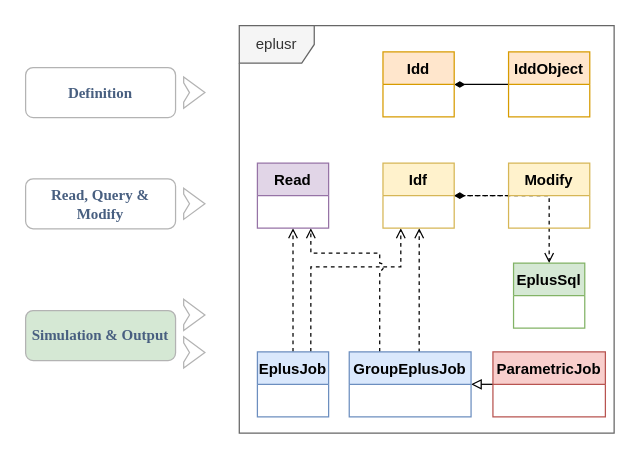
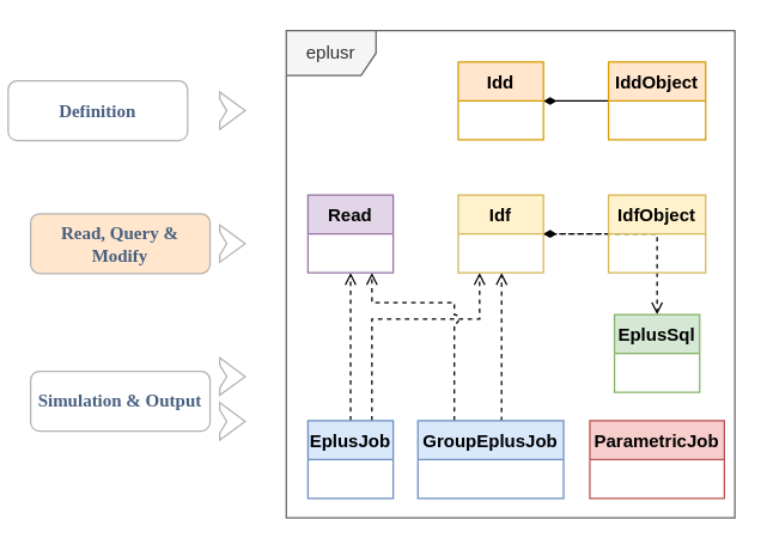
- <mxCell id="12" value="&lt;font face=&quot;Verdana&quot; color=&quot;#485f80&quot;&gt;&lt;b&gt;Definition&lt;/b&gt;&lt;/font&gt;" style="rounded=1;whiteSpace=wrap;html=1;fontFamily=Helvetica;fontSize=12;fontColor=#000000;align=center;strokeColor=#B3B3B3;fillColor=#FFFFFF;" parent="5" vertex="1"><mxGeometry x="20" y="53.5" width="120" height="40" as="geometry" /></mxCell>
+ <mxCell id="12" value="&lt;font face=&quot;Verdana&quot; color=&quot;#485f80&quot;&gt;&lt;b&gt;Definition&lt;/b&gt;&lt;/font&gt;" style="rounded=1;whiteSpace=wrap;html=1;fontFamily=Helvetica;fontSize=12;fontColor=#000000;align=center;strokeColor=#B3B3B3;fillColor=#FFFFFF;" parent="5" vertex="1"><mxGeometry x="5" y="53.5" width="120" height="40" as="geometry" /></mxCell>
- <mxCell id="26" value="Modify" style="swimlane;fontStyle=1;align=center;verticalAlign=top;childLayout=stackLayout;horizontal=1;startSize=26;horizontalStack=0;resizeParent=1;resizeParentMax=0;resizeLast=0;collapsible=1;marginBottom=0;fillColor=#fff2cc;strokeColor=#d6b656;" parent="5" vertex="1"><mxGeometry x="406.5" y="130" width="65" height="52" as="geometry" /></mxCell>
+ <mxCell id="26" value="IdfObject" style="swimlane;fontStyle=1;align=center;verticalAlign=top;childLayout=stackLayout;horizontal=1;startSize=26;horizontalStack=0;resizeParent=1;resizeParentMax=0;resizeLast=0;collapsible=1;marginBottom=0;fillColor=#fff2cc;strokeColor=#d6b656;" parent="5" vertex="1"><mxGeometry x="406.5" y="130" width="65" height="52" as="geometry" /></mxCell>
- <mxCell id="13" value="&lt;font face=&quot;Verdana&quot; color=&quot;#485f80&quot;&gt;&lt;b&gt;Read, Query &amp;amp; Modify&lt;/b&gt;&lt;/font&gt;" style="rounded=1;whiteSpace=wrap;html=1;fontFamily=Helvetica;fontSize=12;fontColor=#000000;align=center;strokeColor=#B3B3B3;fillColor=#FFFFFF;" parent="5" vertex="1"><mxGeometry x="20" y="142.5" width="120" height="40" as="geometry" /></mxCell>
+ <mxCell id="13" value="&lt;font face=&quot;Verdana&quot; color=&quot;#485f80&quot;&gt;&lt;b&gt;Read, Query &amp;amp; Modify&lt;/b&gt;&lt;/font&gt;" style="rounded=1;whiteSpace=wrap;html=1;fontFamily=Helvetica;fontSize=12;fontColor=#000000;align=center;strokeColor=#B3B3B3;fillColor=#ffe6cc;" parent="5" vertex="1"><mxGeometry x="20" y="142.5" width="120" height="40" as="geometry" /></mxCell>
- <mxCell id="14" value="&lt;font face=&quot;Verdana&quot; color=&quot;#485f80&quot;&gt;&lt;b&gt;Simulation &amp;amp; Output&lt;/b&gt;&lt;/font&gt;" style="rounded=1;whiteSpace=wrap;html=1;fontFamily=Helvetica;fontSize=12;fontColor=#000000;align=center;strokeColor=#B3B3B3;fillColor=#d5e8d4;" parent="5" vertex="1"><mxGeometry x="20" y="248" width="120" height="40" as="geometry" /></mxCell>
+ <mxCell id="14" value="&lt;font face=&quot;Verdana&quot; color=&quot;#485f80&quot;&gt;&lt;b&gt;Simulation &amp;amp; Output&lt;/b&gt;&lt;/font&gt;" style="rounded=1;whiteSpace=wrap;html=1;fontFamily=Helvetica;fontSize=12;fontColor=#000000;align=center;strokeColor=#B3B3B3;fillColor=#FFFFFF;" parent="5" vertex="1"><mxGeometry x="20" y="248" width="120" height="40" as="geometry" /></mxCell>
- <mxCell id="10" style="edgeStyle=orthogonalEdgeStyle;rounded=0;orthogonalLoop=1;jettySize=auto;html=1;endArrow=block;endFill=0;exitX=0;exitY=0.5;exitDx=0;exitDy=0;entryX=1;entryY=0.5;entryDx=0;entryDy=0;" parent="5" source="21" target="20" edge="1"><mxGeometry relative="1" as="geometry"><Array as="points"><mxPoint x="388" y="307" /><mxPoint x="388" y="307" /></Array></mxGeometry></mxCell>
